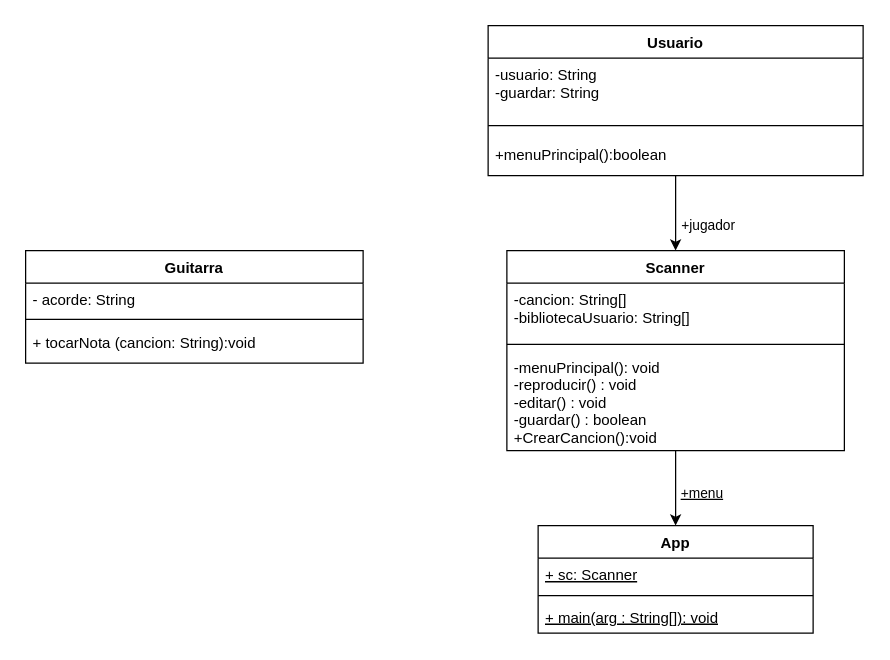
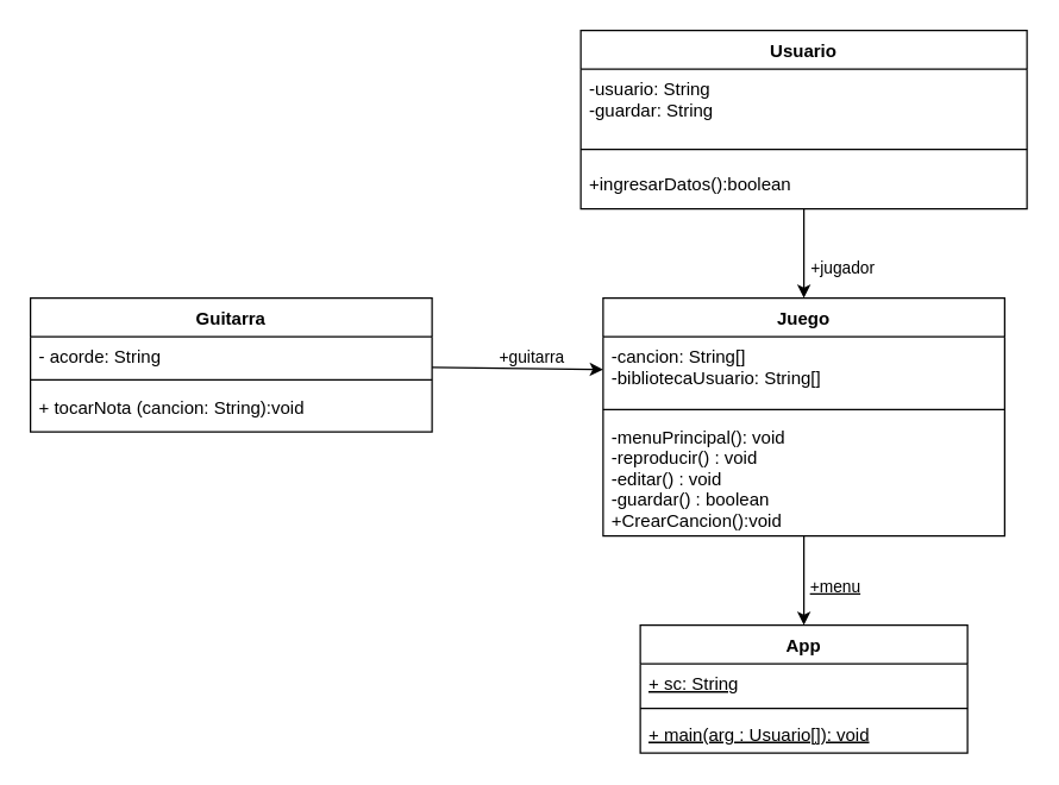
- <mxCell id="11" value="+menuPrincipal():boolean" style="text;strokeColor=none;fillColor=none;align=left;verticalAlign=top;spacingLeft=4;spacingRight=4;overflow=hidden;rotatable=0;points=[[0,0.5],[1,0.5]];portConstraint=eastwest;" parent="8" vertex="1"><mxGeometry y="90" width="300" height="30" as="geometry" /></mxCell>
+ <mxCell id="11" value="+ingresarDatos():boolean" style="text;strokeColor=none;fillColor=none;align=left;verticalAlign=top;spacingLeft=4;spacingRight=4;overflow=hidden;rotatable=0;points=[[0,0.5],[1,0.5]];portConstraint=eastwest;" parent="8" vertex="1"><mxGeometry y="90" width="300" height="30" as="geometry" /></mxCell>
- <mxCell id="19" value="Scanner" style="swimlane;fontStyle=1;align=center;verticalAlign=top;childLayout=stackLayout;horizontal=1;startSize=26;horizontalStack=0;resizeParent=1;resizeParentMax=0;resizeLast=0;collapsible=1;marginBottom=0;" parent="1" vertex="1"><mxGeometry x="405" y="200" width="270" height="160" as="geometry"><mxRectangle x="480" y="60" width="60" height="30" as="alternateBounds" /></mxGeometry></mxCell>
+ <mxCell id="19" value="Juego" style="swimlane;fontStyle=1;align=center;verticalAlign=top;childLayout=stackLayout;horizontal=1;startSize=26;horizontalStack=0;resizeParent=1;resizeParentMax=0;resizeLast=0;collapsible=1;marginBottom=0;" parent="1" vertex="1"><mxGeometry x="405" y="200" width="270" height="160" as="geometry"><mxRectangle x="480" y="60" width="60" height="30" as="alternateBounds" /></mxGeometry></mxCell>
+ <mxCell id="12" value="+guitarra" style="edgeStyle=none;html=1;entryX=0;entryY=0.5;entryDx=0;entryDy=0;" parent="1" source="13" target="20" edge="1"><mxGeometry x="0.159" y="7" relative="1" as="geometry"><mxPoint as="offset" /></mxGeometry></mxCell>
- <mxCell id="3" value="+ sc: Scanner" style="text;strokeColor=none;fillColor=none;align=left;verticalAlign=top;spacingLeft=4;spacingRight=4;overflow=hidden;rotatable=0;points=[[0,0.5],[1,0.5]];portConstraint=eastwest;fontStyle=4" parent="2" vertex="1"><mxGeometry y="26" width="220" height="26" as="geometry" /></mxCell>
+ <mxCell id="3" value="+ sc: String" style="text;strokeColor=none;fillColor=none;align=left;verticalAlign=top;spacingLeft=4;spacingRight=4;overflow=hidden;rotatable=0;points=[[0,0.5],[1,0.5]];portConstraint=eastwest;fontStyle=4" parent="2" vertex="1"><mxGeometry y="26" width="220" height="26" as="geometry" /></mxCell>
- <mxCell id="5" value="+ main(arg : String[]): void" style="text;strokeColor=none;fillColor=none;align=left;verticalAlign=top;spacingLeft=4;spacingRight=4;overflow=hidden;rotatable=0;points=[[0,0.5],[1,0.5]];portConstraint=eastwest;fontStyle=4" parent="2" vertex="1"><mxGeometry y="60" width="220" height="26" as="geometry" /></mxCell>
+ <mxCell id="5" value="+ main(arg : Usuario[]): void" style="text;strokeColor=none;fillColor=none;align=left;verticalAlign=top;spacingLeft=4;spacingRight=4;overflow=hidden;rotatable=0;points=[[0,0.5],[1,0.5]];portConstraint=eastwest;fontStyle=4" parent="2" vertex="1"><mxGeometry y="60" width="220" height="26" as="geometry" /></mxCell>
